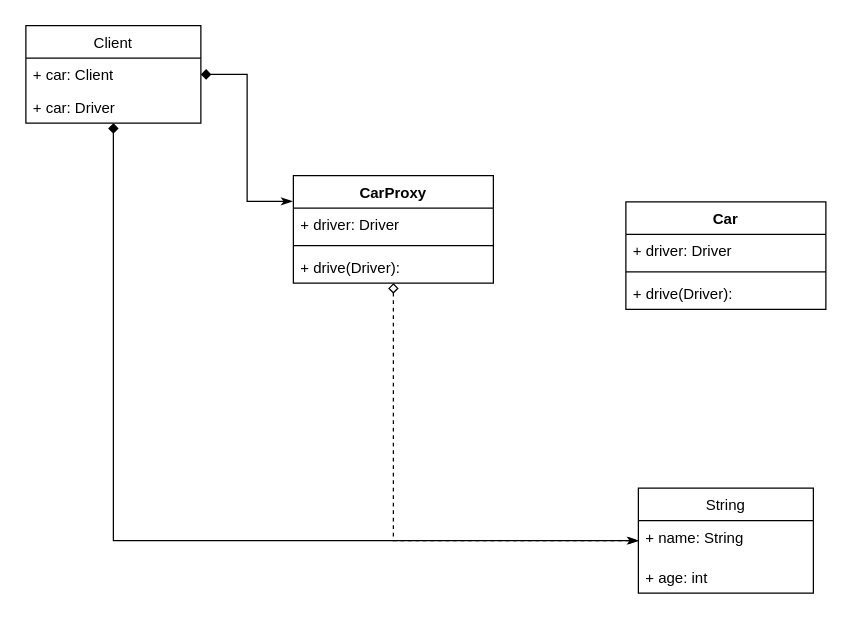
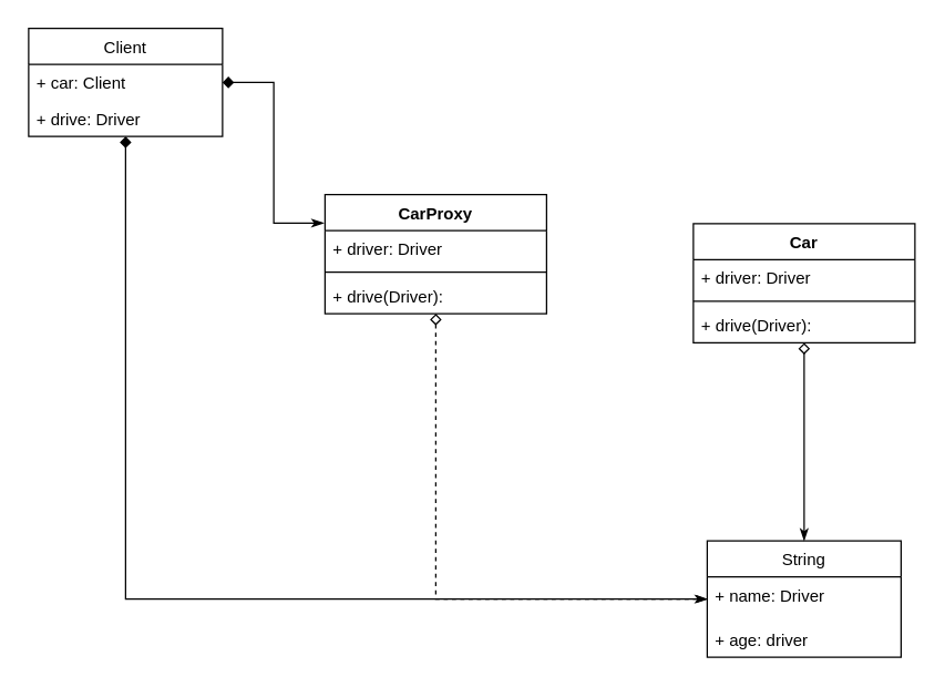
- <mxCell id="13" value="+ car: Driver" style="text;strokeColor=none;fillColor=none;align=left;verticalAlign=top;spacingLeft=4;spacingRight=4;overflow=hidden;rotatable=0;points=[[0,0.5],[1,0.5]];portConstraint=eastwest;" vertex="1" parent="11"><mxGeometry y="52" width="140" height="26" as="geometry" /></mxCell>
+ <mxCell id="13" value="+ drive: Driver" style="text;strokeColor=none;fillColor=none;align=left;verticalAlign=top;spacingLeft=4;spacingRight=4;overflow=hidden;rotatable=0;points=[[0,0.5],[1,0.5]];portConstraint=eastwest;" vertex="1" parent="11"><mxGeometry y="52" width="140" height="26" as="geometry" /></mxCell>
+ <mxCell id="2" style="edgeStyle=orthogonalEdgeStyle;rounded=0;orthogonalLoop=1;jettySize=auto;html=1;entryX=0.5;entryY=0;entryDx=0;entryDy=0;startArrow=diamond;startFill=0;endArrow=classicThin;endFill=1;" edge="1" parent="1" source="3" target="7"><mxGeometry relative="1" as="geometry" /></mxCell>
- <mxCell id="8" value="+ name: String" style="text;strokeColor=none;fillColor=none;align=left;verticalAlign=top;spacingLeft=4;spacingRight=4;overflow=hidden;rotatable=0;points=[[0,0.5],[1,0.5]];portConstraint=eastwest;" vertex="1" parent="7"><mxGeometry y="26" width="140" height="32" as="geometry" /></mxCell>
+ <mxCell id="8" value="+ name: Driver" style="text;strokeColor=none;fillColor=none;align=left;verticalAlign=top;spacingLeft=4;spacingRight=4;overflow=hidden;rotatable=0;points=[[0,0.5],[1,0.5]];portConstraint=eastwest;" vertex="1" parent="7"><mxGeometry y="26" width="140" height="32" as="geometry" /></mxCell>
- <mxCell id="9" value="+ age: int" style="text;strokeColor=none;fillColor=none;align=left;verticalAlign=top;spacingLeft=4;spacingRight=4;overflow=hidden;rotatable=0;points=[[0,0.5],[1,0.5]];portConstraint=eastwest;" vertex="1" parent="7"><mxGeometry y="58" width="140" height="26" as="geometry" /></mxCell>
+ <mxCell id="9" value="+ age: driver" style="text;strokeColor=none;fillColor=none;align=left;verticalAlign=top;spacingLeft=4;spacingRight=4;overflow=hidden;rotatable=0;points=[[0,0.5],[1,0.5]];portConstraint=eastwest;" vertex="1" parent="7"><mxGeometry y="58" width="140" height="26" as="geometry" /></mxCell>
